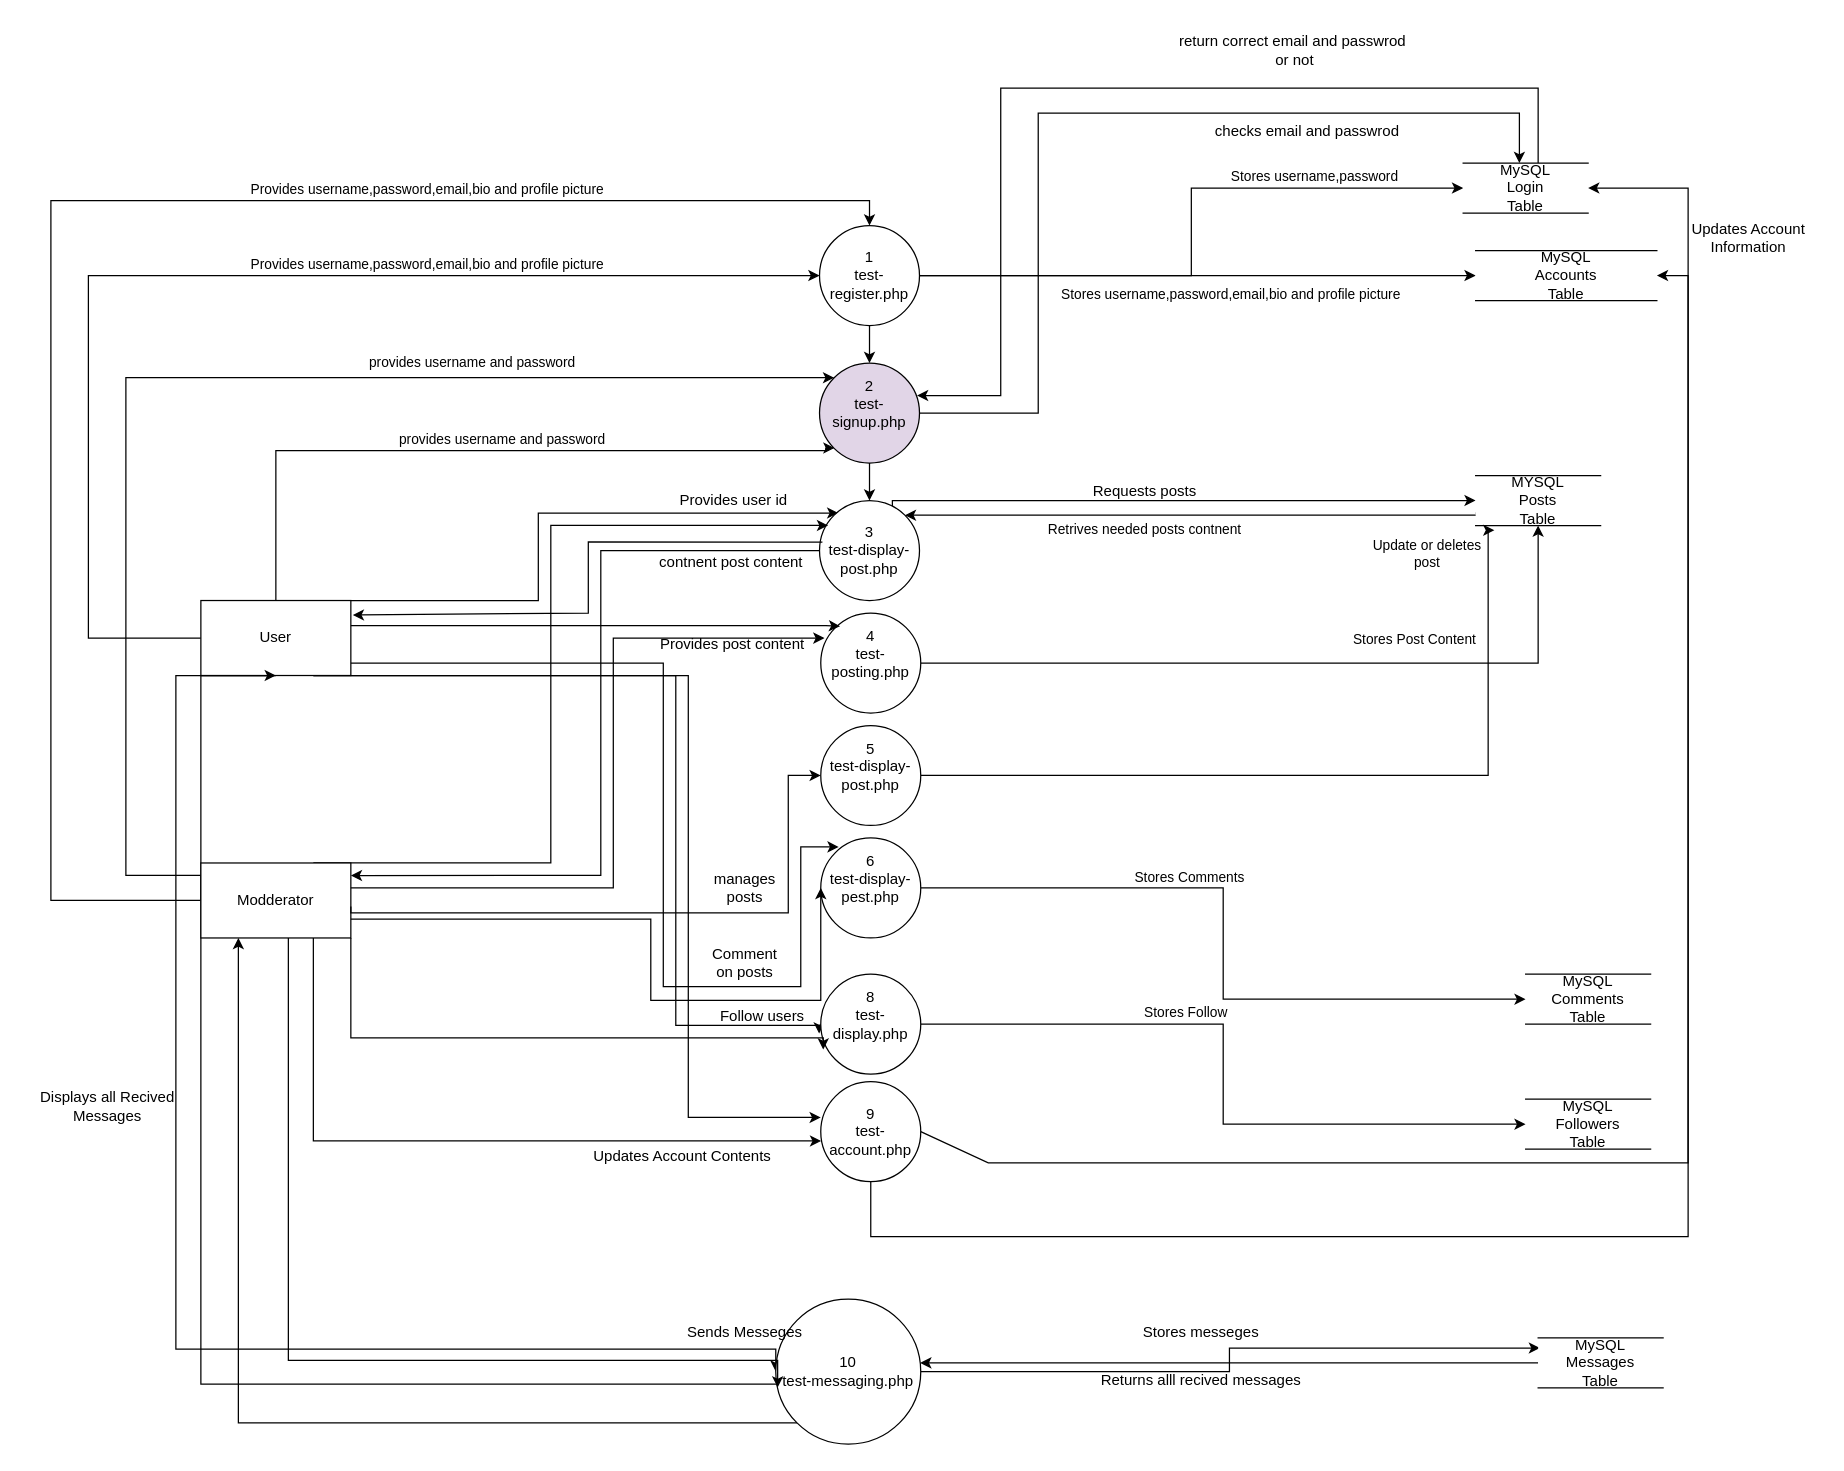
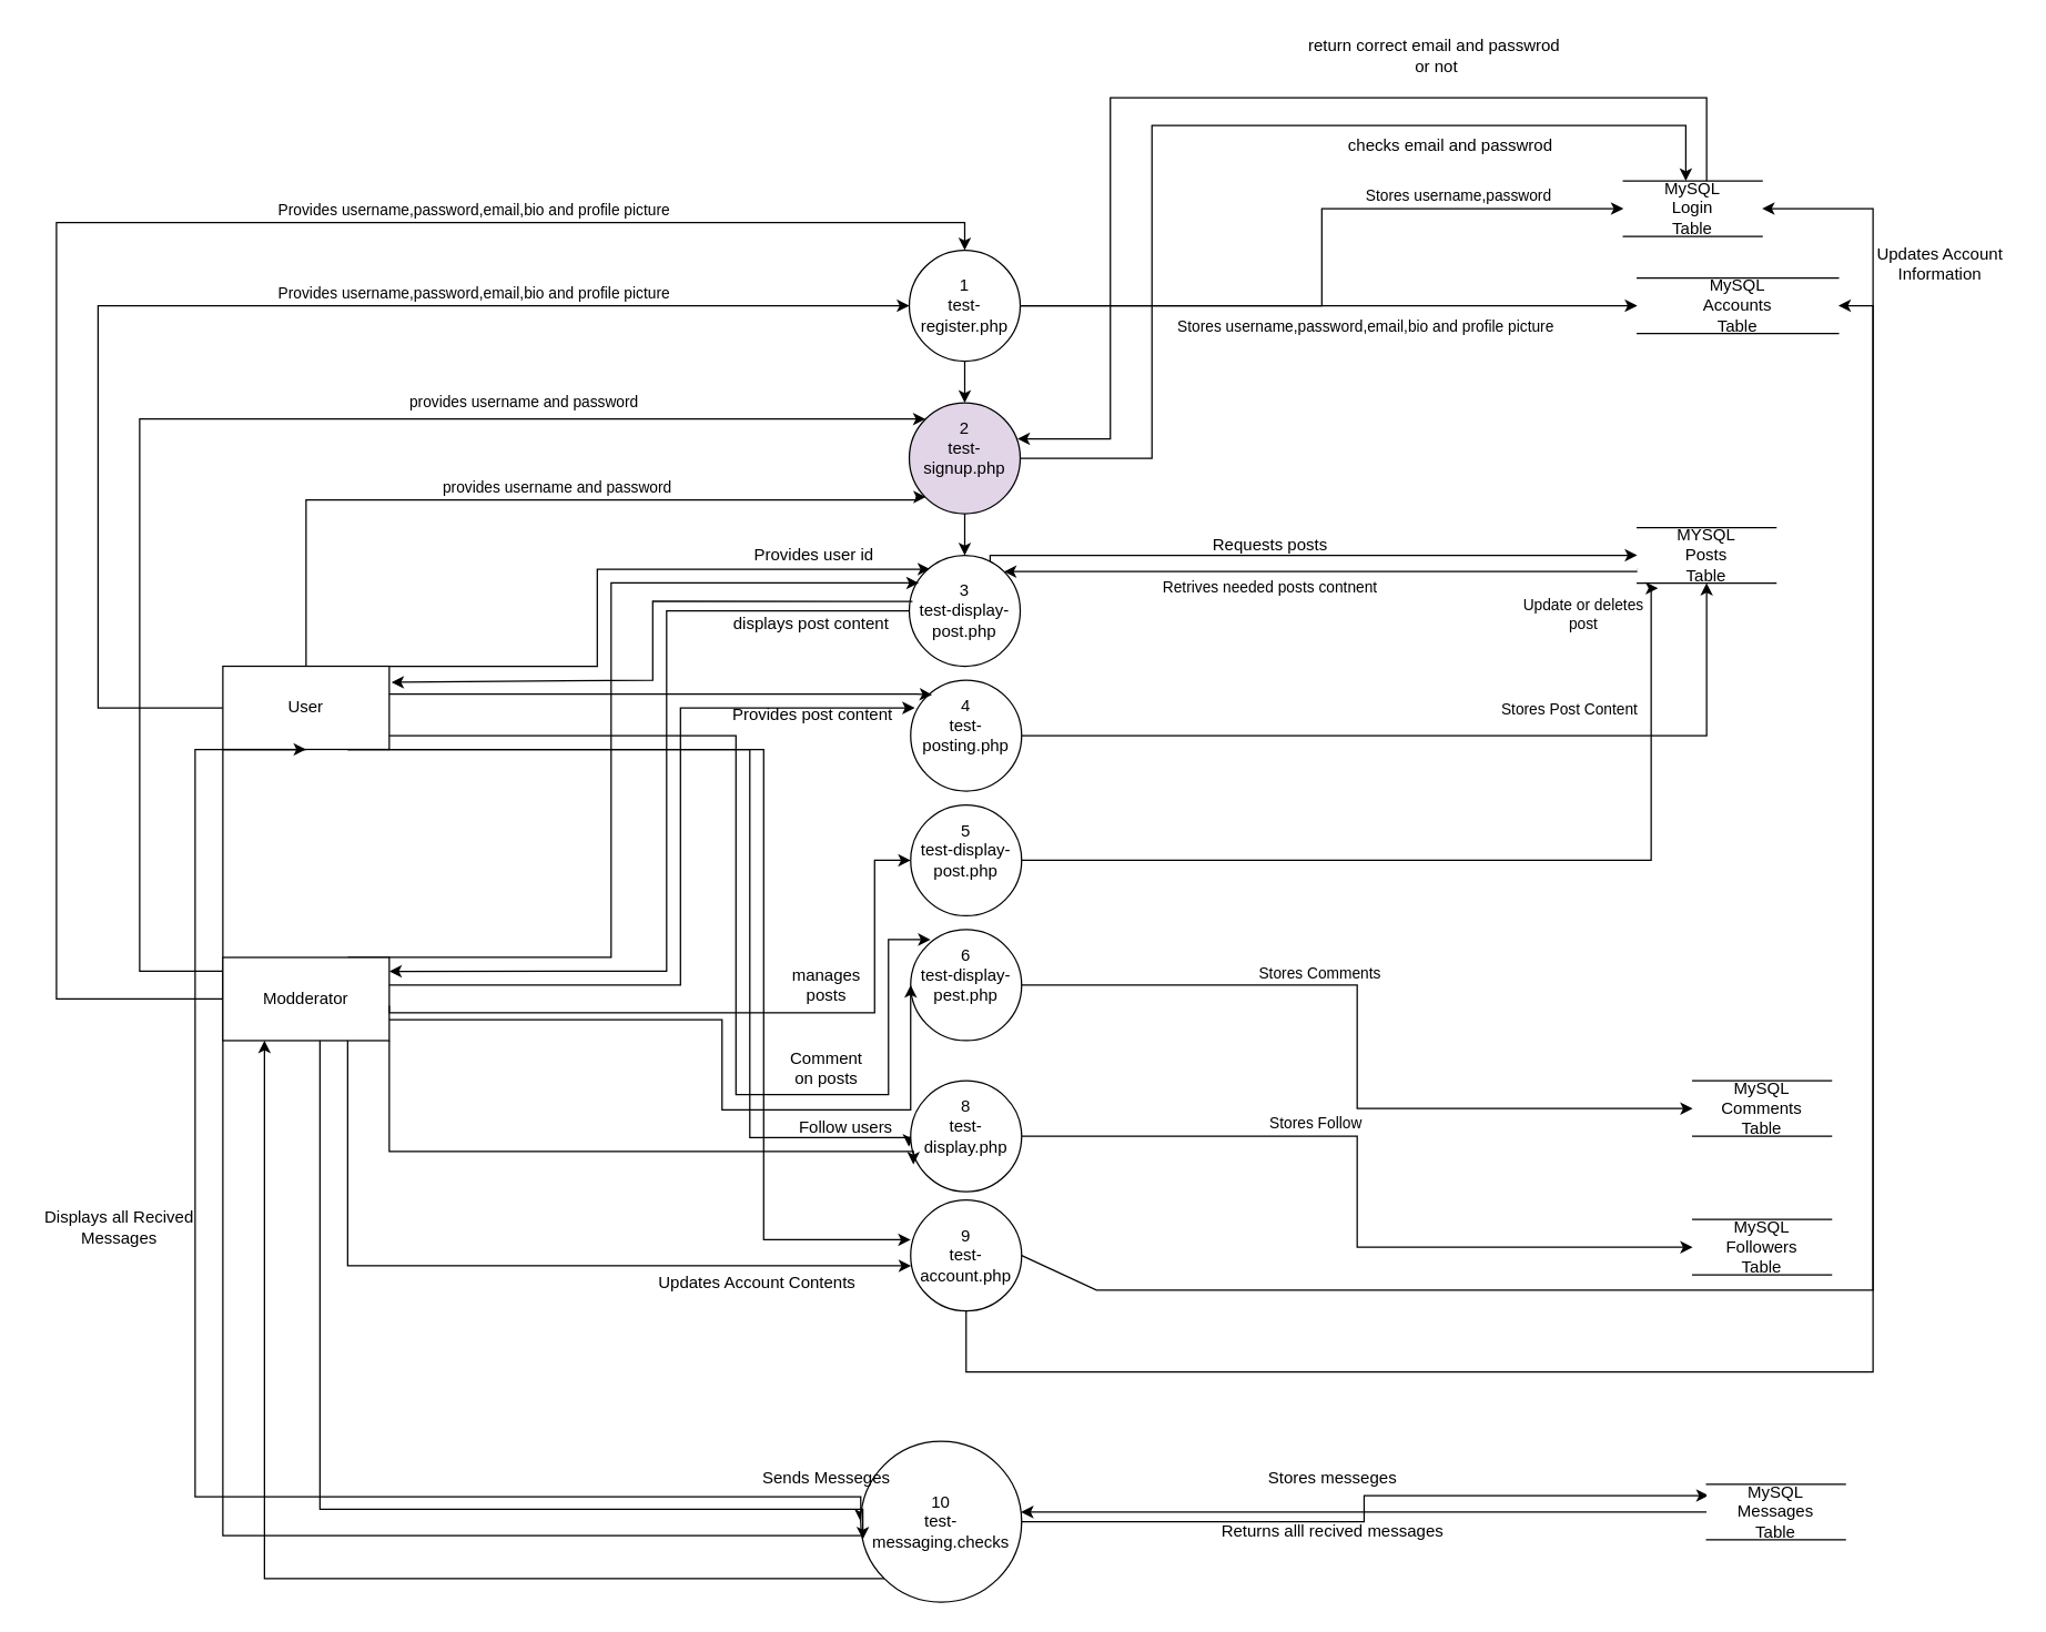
- <mxCell id="49" value="contnent post content" style="text;html=1;align=center;verticalAlign=middle;resizable=0;points=[];autosize=1;strokeColor=none;fillColor=none;" parent="1" vertex="1"><mxGeometry x="514" y="435" width="140" height="30" as="geometry" /></mxCell>
+ <mxCell id="49" value="displays post content" style="text;html=1;align=center;verticalAlign=middle;resizable=0;points=[];autosize=1;strokeColor=none;fillColor=none;" parent="1" vertex="1"><mxGeometry x="514" y="435" width="140" height="30" as="geometry" /></mxCell>
- <mxCell id="29" value="&lt;div&gt;10&lt;/div&gt;&lt;div&gt;test-messaging.php&lt;/div&gt;" style="ellipse;whiteSpace=wrap;html=1;aspect=fixed;" parent="1" vertex="1"><mxGeometry x="620" y="1039" width="116" height="116" as="geometry" /></mxCell>
+ <mxCell id="29" value="&lt;div&gt;10&lt;/div&gt;&lt;div&gt;test-messaging.checks&lt;/div&gt;" style="ellipse;whiteSpace=wrap;html=1;aspect=fixed;" parent="1" vertex="1"><mxGeometry x="620" y="1039" width="116" height="116" as="geometry" /></mxCell>
